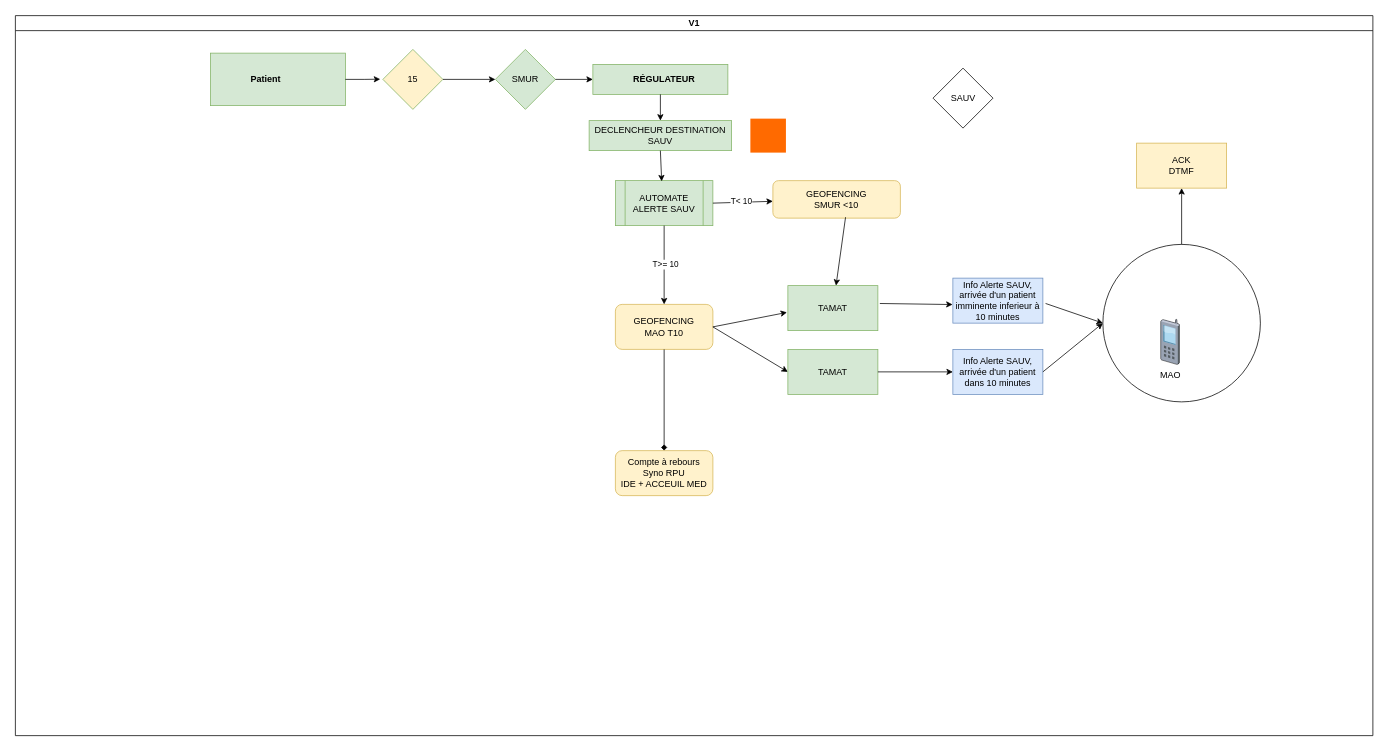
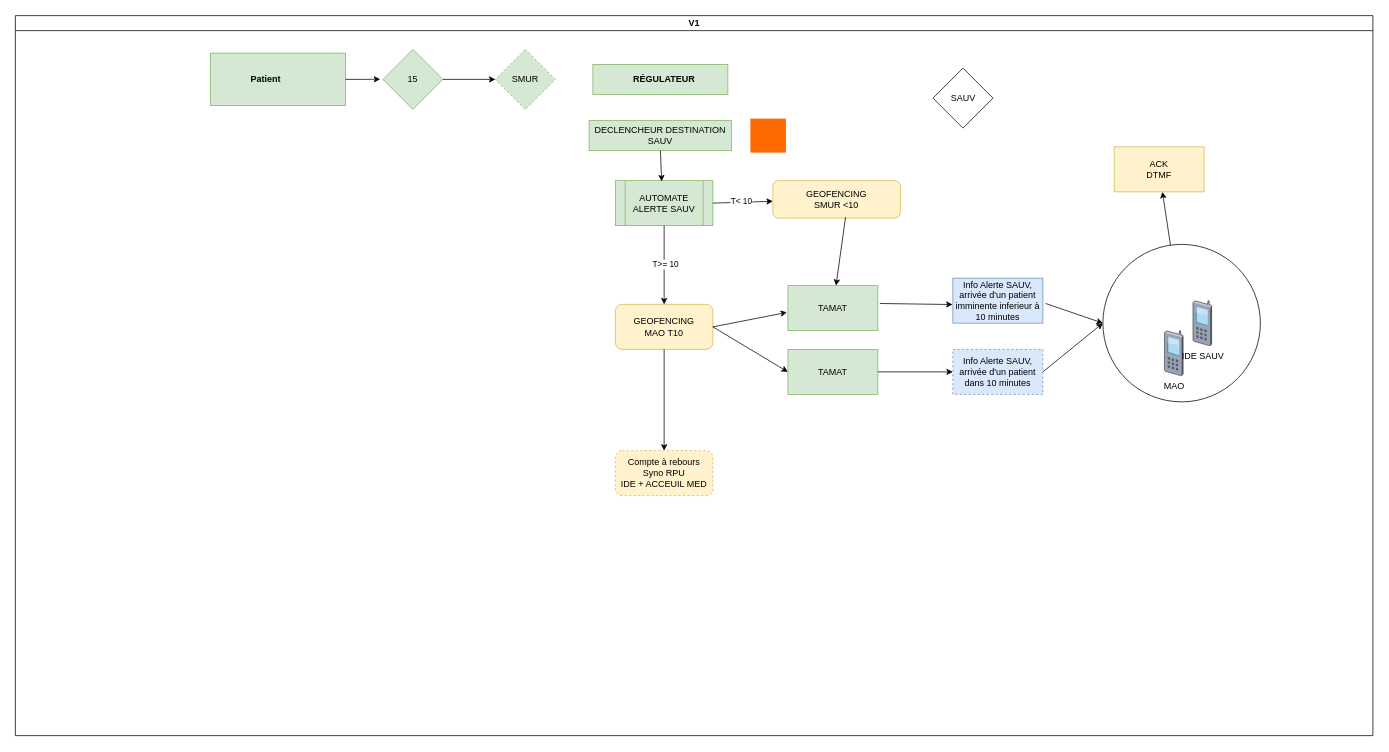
- <mxCell id="5" value="&lt;font style=&quot;vertical-align: inherit;&quot;&gt;&lt;font style=&quot;vertical-align: inherit;&quot;&gt;15&lt;/font&gt;&lt;/font&gt;" style="rhombus;whiteSpace=wrap;html=1;fillColor=#fff2cc;strokeColor=#82b366;" vertex="1" parent="2"><mxGeometry x="490" y="45" width="80" height="80" as="geometry" /></mxCell>
+ <mxCell id="5" value="&lt;font style=&quot;vertical-align: inherit;&quot;&gt;&lt;font style=&quot;vertical-align: inherit;&quot;&gt;15&lt;/font&gt;&lt;/font&gt;" style="rhombus;whiteSpace=wrap;html=1;fillColor=#d5e8d4;strokeColor=#82b366;" vertex="1" parent="2"><mxGeometry x="490" y="45" width="80" height="80" as="geometry" /></mxCell>
- <mxCell id="7" value="&lt;font style=&quot;vertical-align: inherit;&quot;&gt;&lt;font style=&quot;vertical-align: inherit;&quot;&gt;&lt;font style=&quot;vertical-align: inherit;&quot;&gt;&lt;font style=&quot;vertical-align: inherit;&quot;&gt;&lt;font style=&quot;vertical-align: inherit;&quot;&gt;&lt;font style=&quot;vertical-align: inherit;&quot;&gt;SMUR&lt;/font&gt;&lt;/font&gt;&lt;/font&gt;&lt;/font&gt;&lt;/font&gt;&lt;/font&gt;" style="rhombus;whiteSpace=wrap;html=1;fillColor=#d5e8d4;strokeColor=#82b366;" vertex="1" parent="2"><mxGeometry x="640" y="45" width="80" height="80" as="geometry" /></mxCell>
+ <mxCell id="7" value="&lt;font style=&quot;vertical-align: inherit;&quot;&gt;&lt;font style=&quot;vertical-align: inherit;&quot;&gt;&lt;font style=&quot;vertical-align: inherit;&quot;&gt;&lt;font style=&quot;vertical-align: inherit;&quot;&gt;&lt;font style=&quot;vertical-align: inherit;&quot;&gt;&lt;font style=&quot;vertical-align: inherit;&quot;&gt;SMUR&lt;/font&gt;&lt;/font&gt;&lt;/font&gt;&lt;/font&gt;&lt;/font&gt;&lt;/font&gt;" style="rhombus;whiteSpace=wrap;html=1;fillColor=#d5e8d4;strokeColor=#82b366;dashed=1;" vertex="1" parent="2"><mxGeometry x="640" y="45" width="80" height="80" as="geometry" /></mxCell>
- <mxCell id="17" value="" style="endArrow=classic;html=1;rounded=0;exitX=1;exitY=0.5;exitDx=0;exitDy=0;entryX=0;entryY=0.5;entryDx=0;entryDy=0;" edge="1" parent="2" source="7" target="16"><mxGeometry width="50" height="50" relative="1" as="geometry"><mxPoint x="870" y="220" as="sourcePoint" /><mxPoint x="920" y="170" as="targetPoint" /></mxGeometry></mxCell>
- <mxCell id="19" value="" style="endArrow=classic;html=1;rounded=0;exitX=0.5;exitY=1;exitDx=0;exitDy=0;" edge="1" parent="2" source="16" target="18"><mxGeometry width="50" height="50" relative="1" as="geometry"><mxPoint x="870" y="220" as="sourcePoint" /><mxPoint x="920" y="170" as="targetPoint" /></mxGeometry></mxCell>
- <mxCell id="26" value="ACK&lt;div&gt;DTMF&lt;/div&gt;" style="rounded=0;whiteSpace=wrap;html=1;fillColor=#fff2cc;strokeColor=#d6b656;" vertex="1" parent="2"><mxGeometry x="1495" y="170" width="120" height="60" as="geometry" /></mxCell>
+ <mxCell id="26" value="ACK&lt;div&gt;DTMF&lt;/div&gt;" style="rounded=0;whiteSpace=wrap;html=1;fillColor=#fff2cc;strokeColor=#d6b656;" vertex="1" parent="2"><mxGeometry x="1465" y="175" width="120" height="60" as="geometry" /></mxCell>
+ <mxCell id="11" value="&lt;font style=&quot;vertical-align: inherit;&quot;&gt;&lt;font style=&quot;vertical-align: inherit;&quot;&gt;&lt;font style=&quot;vertical-align: inherit;&quot;&gt;&lt;font style=&quot;vertical-align: inherit;&quot;&gt;IDE SAUV&lt;/font&gt;&lt;/font&gt;&lt;/font&gt;&lt;/font&gt;" style="verticalLabelPosition=bottom;sketch=0;aspect=fixed;html=1;verticalAlign=top;strokeColor=none;align=center;outlineConnect=0;shape=mxgraph.citrix.cell_phone;" vertex="1" parent="2"><mxGeometry x="1570" y="380" width="25" height="60" as="geometry" /></mxCell>
- <mxCell id="10" value="&lt;font style=&quot;vertical-align: inherit;&quot;&gt;&lt;font style=&quot;vertical-align: inherit;&quot;&gt;MAO&lt;/font&gt;&lt;/font&gt;" style="verticalLabelPosition=bottom;sketch=0;aspect=fixed;html=1;verticalAlign=top;strokeColor=none;align=center;outlineConnect=0;shape=mxgraph.citrix.cell_phone;" vertex="1" parent="2"><mxGeometry x="1527" y="405" width="25" height="60" as="geometry" /></mxCell>
+ <mxCell id="10" value="&lt;font style=&quot;vertical-align: inherit;&quot;&gt;&lt;font style=&quot;vertical-align: inherit;&quot;&gt;MAO&lt;/font&gt;&lt;/font&gt;" style="verticalLabelPosition=bottom;sketch=0;aspect=fixed;html=1;verticalAlign=top;strokeColor=none;align=center;outlineConnect=0;shape=mxgraph.citrix.cell_phone;" vertex="1" parent="2"><mxGeometry x="1532" y="420" width="25" height="60" as="geometry" /></mxCell>
- <mxCell id="25" value="Info Alerte SAUV, arrivée d'un patient dans 10 minutes" style="rounded=0;whiteSpace=wrap;html=1;fillColor=#dae8fc;strokeColor=#6c8ebf;" vertex="1" parent="2"><mxGeometry x="1250" y="445" width="120" height="60" as="geometry" /></mxCell>
+ <mxCell id="25" value="Info Alerte SAUV, arrivée d'un patient dans 10 minutes" style="rounded=0;whiteSpace=wrap;html=1;fillColor=#dae8fc;strokeColor=#6c8ebf;dashed=1;" vertex="1" parent="2"><mxGeometry x="1250" y="445" width="120" height="60" as="geometry" /></mxCell>
- <mxCell id="15" value="" style="endArrow=diamond;html=1;rounded=0;exitX=0.5;exitY=1;exitDx=0;exitDy=0;entryX=0.5;entryY=0;entryDx=0;entryDy=0;" edge="1" parent="2" source="13" target="14"><mxGeometry width="50" height="50" relative="1" as="geometry"><mxPoint x="980" y="330" as="sourcePoint" /><mxPoint x="1030" y="280" as="targetPoint" /></mxGeometry></mxCell>
+ <mxCell id="15" value="" style="endArrow=classic;html=1;rounded=0;exitX=0.5;exitY=1;exitDx=0;exitDy=0;entryX=0.5;entryY=0;entryDx=0;entryDy=0;" edge="1" parent="2" source="13" target="14"><mxGeometry width="50" height="50" relative="1" as="geometry"><mxPoint x="980" y="330" as="sourcePoint" /><mxPoint x="1030" y="280" as="targetPoint" /></mxGeometry></mxCell>
- <mxCell id="14" value="&lt;font style=&quot;vertical-align: inherit;&quot;&gt;&lt;font style=&quot;vertical-align: inherit;&quot;&gt;Compte à rebours&lt;/font&gt;&lt;/font&gt;&lt;div&gt;&lt;font style=&quot;vertical-align: inherit;&quot;&gt;&lt;font style=&quot;vertical-align: inherit;&quot;&gt;&lt;font style=&quot;vertical-align: inherit;&quot;&gt;&lt;font style=&quot;vertical-align: inherit;&quot;&gt;Syno RPU&lt;/font&gt;&lt;/font&gt;&lt;/font&gt;&lt;/font&gt;&lt;/div&gt;&lt;div&gt;&lt;font style=&quot;vertical-align: inherit;&quot;&gt;&lt;font style=&quot;vertical-align: inherit;&quot;&gt;&lt;font style=&quot;vertical-align: inherit;&quot;&gt;&lt;font style=&quot;vertical-align: inherit;&quot;&gt;&lt;font style=&quot;vertical-align: inherit;&quot;&gt;&lt;font style=&quot;vertical-align: inherit;&quot;&gt;IDE + ACCEUIL MED&lt;/font&gt;&lt;/font&gt;&lt;/font&gt;&lt;/font&gt;&lt;/font&gt;&lt;/font&gt;&lt;/div&gt;" style="rounded=1;whiteSpace=wrap;html=1;fillColor=#fff2cc;strokeColor=#d6b656;" vertex="1" parent="2"><mxGeometry x="800" y="580" width="130" height="60" as="geometry" /></mxCell>
+ <mxCell id="14" value="&lt;font style=&quot;vertical-align: inherit;&quot;&gt;&lt;font style=&quot;vertical-align: inherit;&quot;&gt;Compte à rebours&lt;/font&gt;&lt;/font&gt;&lt;div&gt;&lt;font style=&quot;vertical-align: inherit;&quot;&gt;&lt;font style=&quot;vertical-align: inherit;&quot;&gt;&lt;font style=&quot;vertical-align: inherit;&quot;&gt;&lt;font style=&quot;vertical-align: inherit;&quot;&gt;Syno RPU&lt;/font&gt;&lt;/font&gt;&lt;/font&gt;&lt;/font&gt;&lt;/div&gt;&lt;div&gt;&lt;font style=&quot;vertical-align: inherit;&quot;&gt;&lt;font style=&quot;vertical-align: inherit;&quot;&gt;&lt;font style=&quot;vertical-align: inherit;&quot;&gt;&lt;font style=&quot;vertical-align: inherit;&quot;&gt;&lt;font style=&quot;vertical-align: inherit;&quot;&gt;&lt;font style=&quot;vertical-align: inherit;&quot;&gt;IDE + ACCEUIL MED&lt;/font&gt;&lt;/font&gt;&lt;/font&gt;&lt;/font&gt;&lt;/font&gt;&lt;/font&gt;&lt;/div&gt;" style="rounded=1;whiteSpace=wrap;html=1;fillColor=#fff2cc;strokeColor=#d6b656;dashed=1;" vertex="1" parent="2"><mxGeometry x="800" y="580" width="130" height="60" as="geometry" /></mxCell>
